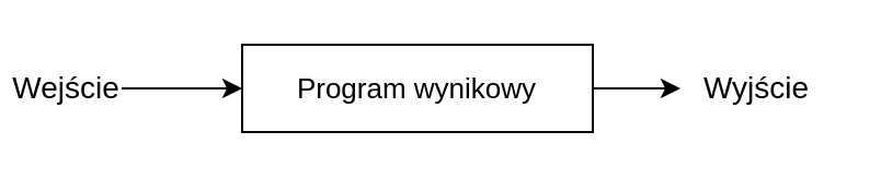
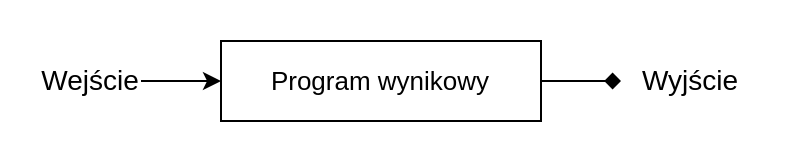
- <mxCell id="5" value="Wejście" style="text;html=1;strokeColor=none;fillColor=none;align=center;verticalAlign=middle;whiteSpace=wrap;rounded=0;fontSize=14;" vertex="1" parent="1"><mxGeometry x="5" y="30" width="50" height="20" as="geometry" /></mxCell>
+ <mxCell id="5" value="Wejście" style="text;html=1;strokeColor=none;fillColor=none;align=center;verticalAlign=middle;whiteSpace=wrap;rounded=0;fontSize=14;" vertex="1" parent="1"><mxGeometry x="20" y="30" width="50" height="20" as="geometry" /></mxCell>
- <mxCell id="2" style="edgeStyle=orthogonalEdgeStyle;rounded=0;orthogonalLoop=1;jettySize=auto;html=1;" edge="1" parent="1" source="3" target="6"><mxGeometry relative="1" as="geometry" /></mxCell>
+ <mxCell id="2" style="edgeStyle=orthogonalEdgeStyle;rounded=0;orthogonalLoop=1;jettySize=auto;html=1;endArrow=diamond;" edge="1" parent="1" source="3" target="6"><mxGeometry relative="1" as="geometry" /></mxCell>
